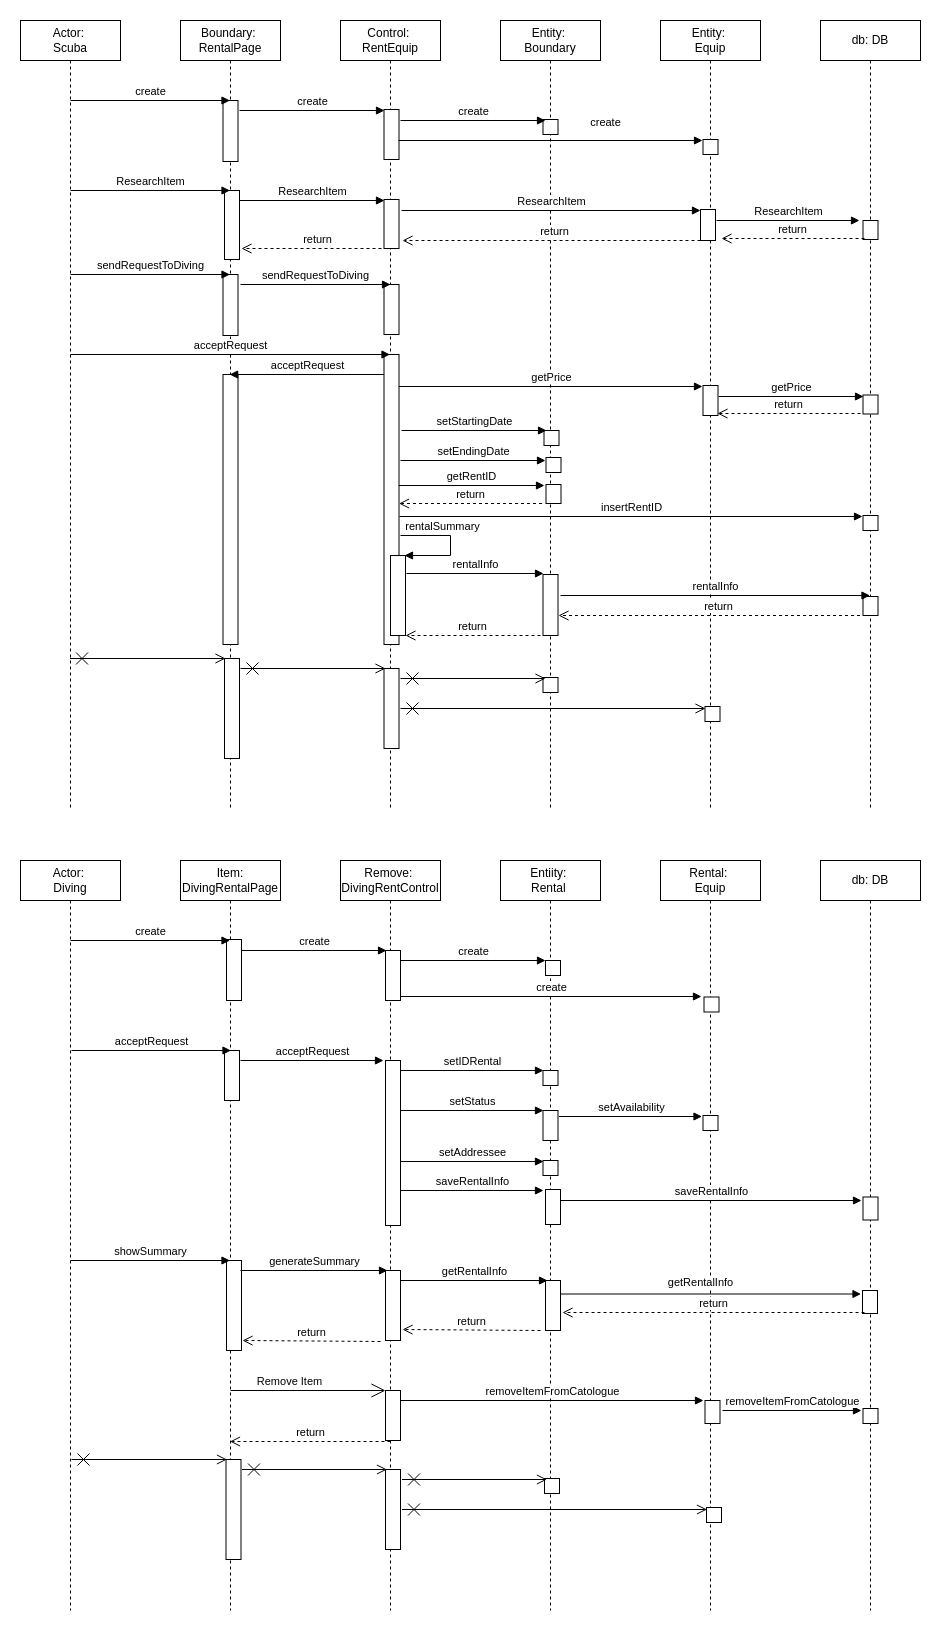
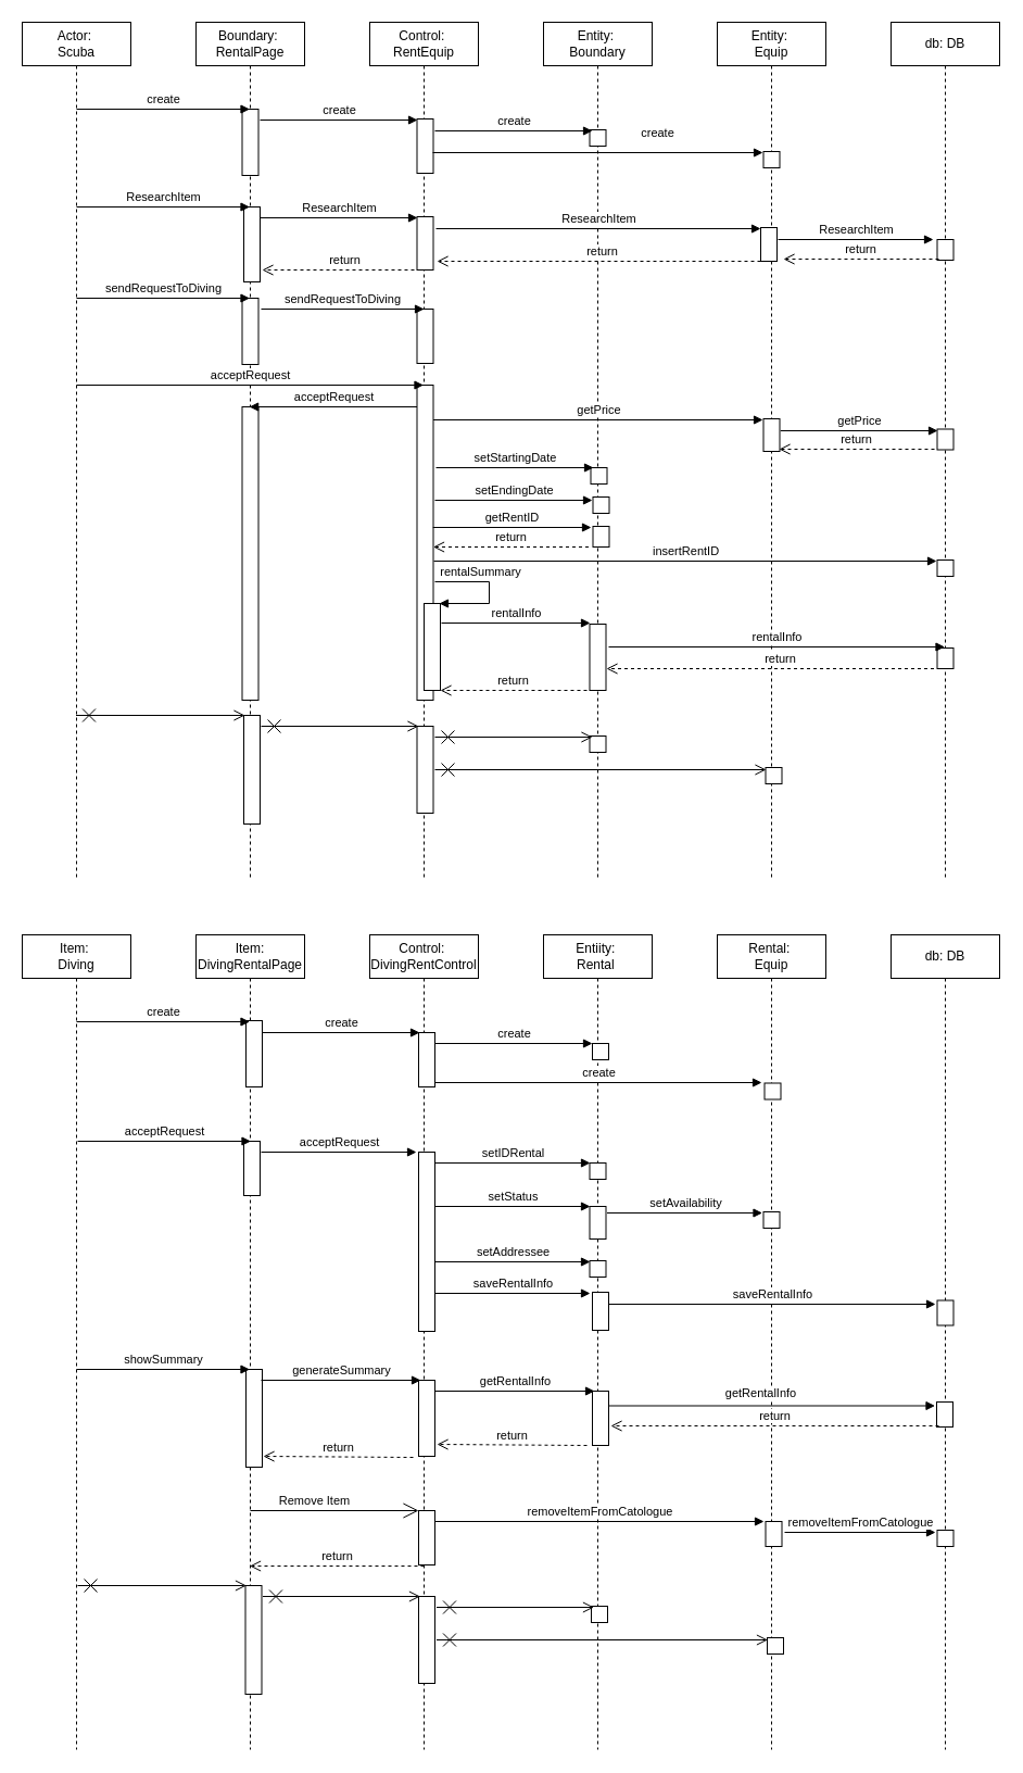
- <mxCell id="57" value="Actor:&amp;nbsp;&lt;br&gt;Diving" style="shape=umlLifeline;perimeter=lifelinePerimeter;whiteSpace=wrap;html=1;container=1;collapsible=0;recursiveResize=0;outlineConnect=0;" vertex="1" parent="1"><mxGeometry x="20" y="860" width="100" height="750" as="geometry" /></mxCell>
+ <mxCell id="57" value="Item:&amp;nbsp;&lt;br&gt;Diving" style="shape=umlLifeline;perimeter=lifelinePerimeter;whiteSpace=wrap;html=1;container=1;collapsible=0;recursiveResize=0;outlineConnect=0;" vertex="1" parent="1"><mxGeometry x="20" y="860" width="100" height="750" as="geometry" /></mxCell>
- <mxCell id="64" value="Remove:&amp;nbsp;&lt;br&gt;DivingRentControl" style="shape=umlLifeline;perimeter=lifelinePerimeter;whiteSpace=wrap;html=1;container=1;collapsible=0;recursiveResize=0;outlineConnect=0;" vertex="1" parent="1"><mxGeometry x="340" y="860" width="100" height="750" as="geometry" /></mxCell>
+ <mxCell id="64" value="Control:&amp;nbsp;&lt;br&gt;DivingRentControl" style="shape=umlLifeline;perimeter=lifelinePerimeter;whiteSpace=wrap;html=1;container=1;collapsible=0;recursiveResize=0;outlineConnect=0;" vertex="1" parent="1"><mxGeometry x="340" y="860" width="100" height="750" as="geometry" /></mxCell>
